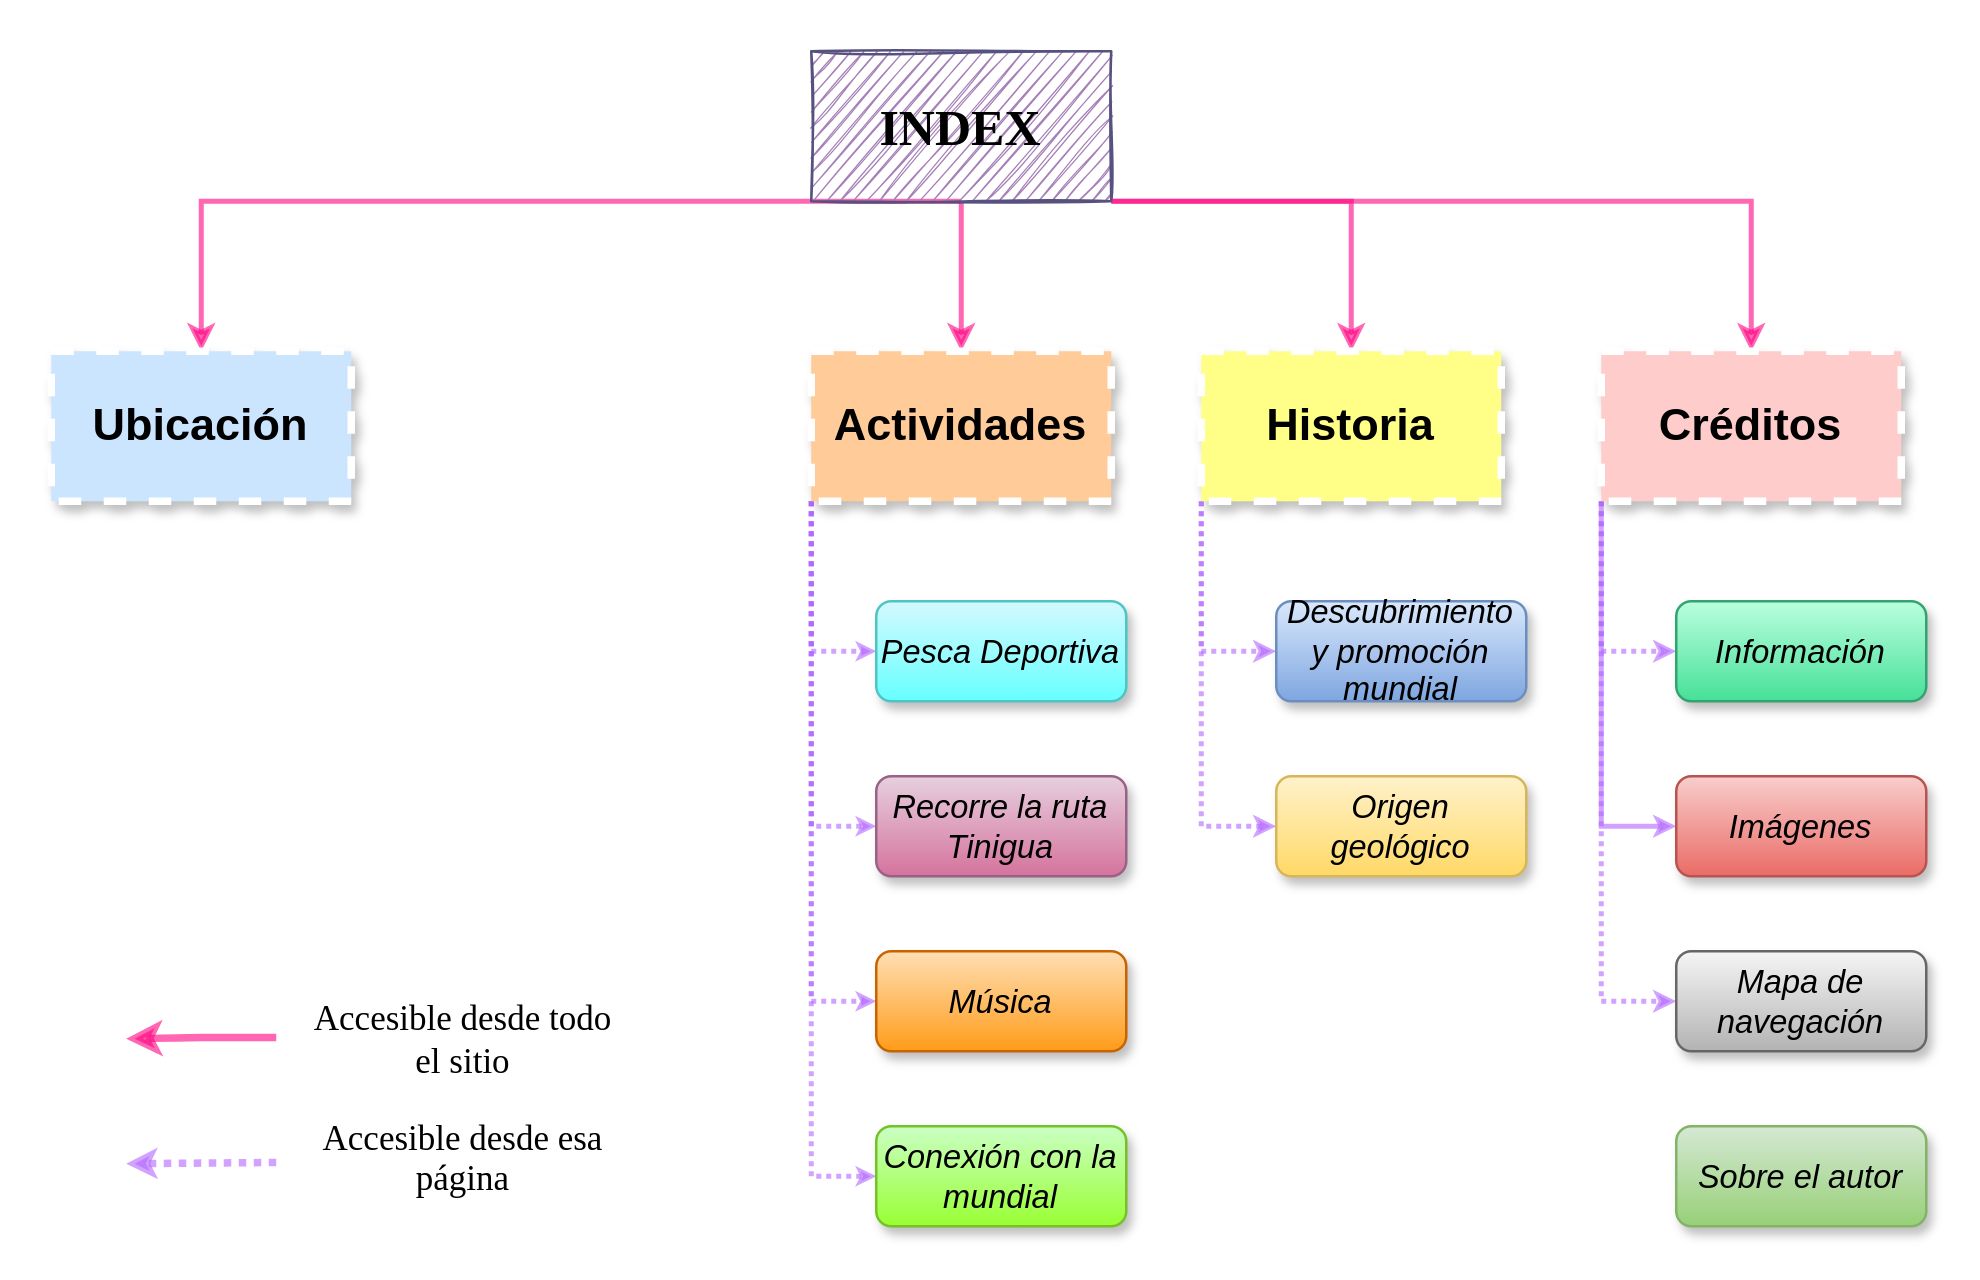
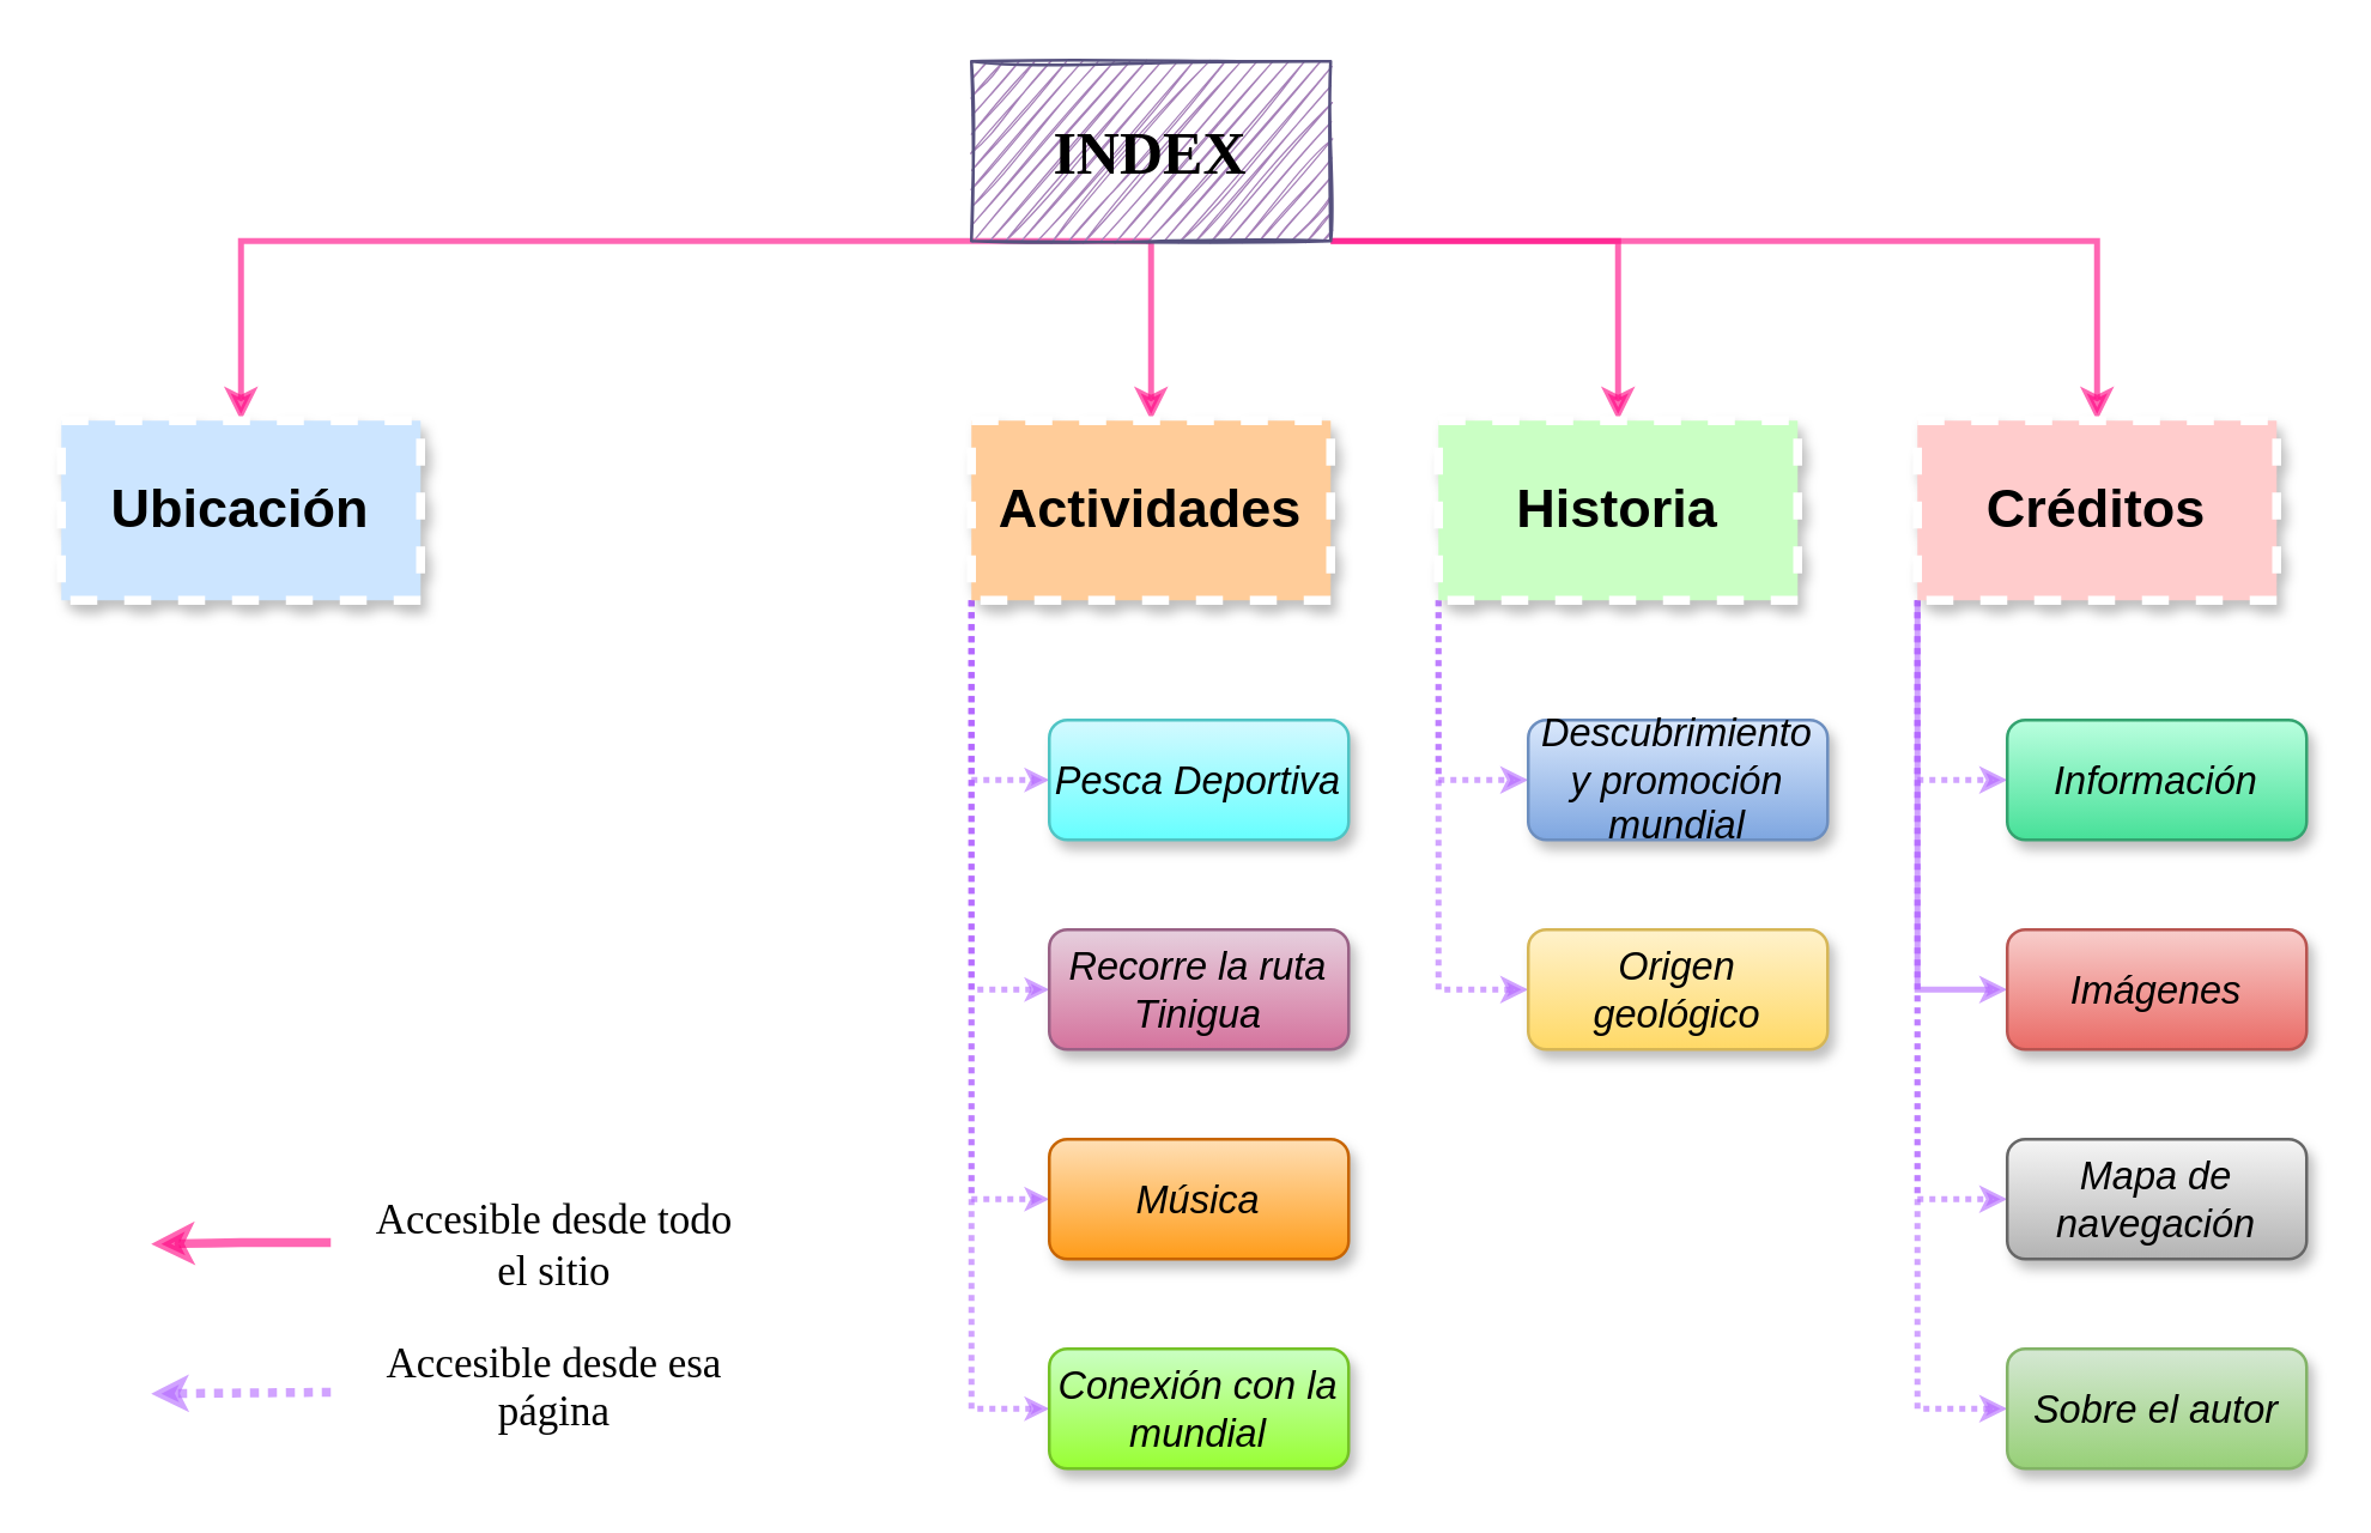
- <mxCell id="15" value="Historia" style="rounded=0;fillColor=#ffff88;fontFamily=Helvetica;fontSize=18;fontStyle=1;align=center;labelBackgroundColor=none;labelBorderColor=none;whiteSpace=wrap;html=1;shadow=1;glass=0;sketch=0;strokeWidth=3;strokeColor=#FFFFFF;dashed=1;" parent="1" vertex="1"><mxGeometry x="480" y="140" width="120" height="60" as="geometry" /></mxCell>
+ <mxCell id="15" value="Historia" style="rounded=0;fillColor=#caffc4;fontFamily=Helvetica;fontSize=18;fontStyle=1;align=center;labelBackgroundColor=none;labelBorderColor=none;whiteSpace=wrap;html=1;shadow=1;glass=0;sketch=0;strokeWidth=3;strokeColor=#FFFFFF;dashed=1;" parent="1" vertex="1"><mxGeometry x="480" y="140" width="120" height="60" as="geometry" /></mxCell>
+ <mxCell id="21" style="edgeStyle=none;rounded=0;jumpSize=6;orthogonalLoop=1;jettySize=auto;html=1;exitX=0;exitY=1;exitDx=0;exitDy=0;entryX=0;entryY=0.5;entryDx=0;entryDy=0;dashed=1;dashPattern=1 1;fontFamily=Lucida Console;fontSize=13;fontColor=#000000;startSize=6;endSize=3;sourcePerimeterSpacing=0;targetPerimeterSpacing=0;strokeColor=#B266FF;strokeWidth=2;fillColor=#f5f5f5;gradientColor=#b3b3b3;opacity=60;" parent="1" source="22" target="30" edge="1"><mxGeometry relative="1" as="geometry"><Array as="points"><mxPoint x="640" y="470" /></Array></mxGeometry></mxCell>
